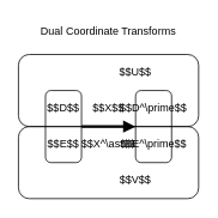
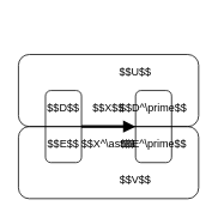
- <mxCell id="15" value="Dual Coordinate Transforms" style="text;html=1;strokeColor=none;fillColor=none;align=center;verticalAlign=middle;whiteSpace=wrap;rounded=0;" vertex="1" parent="1"><mxGeometry x="20" y="20" width="200" height="30" as="geometry" /></mxCell>
